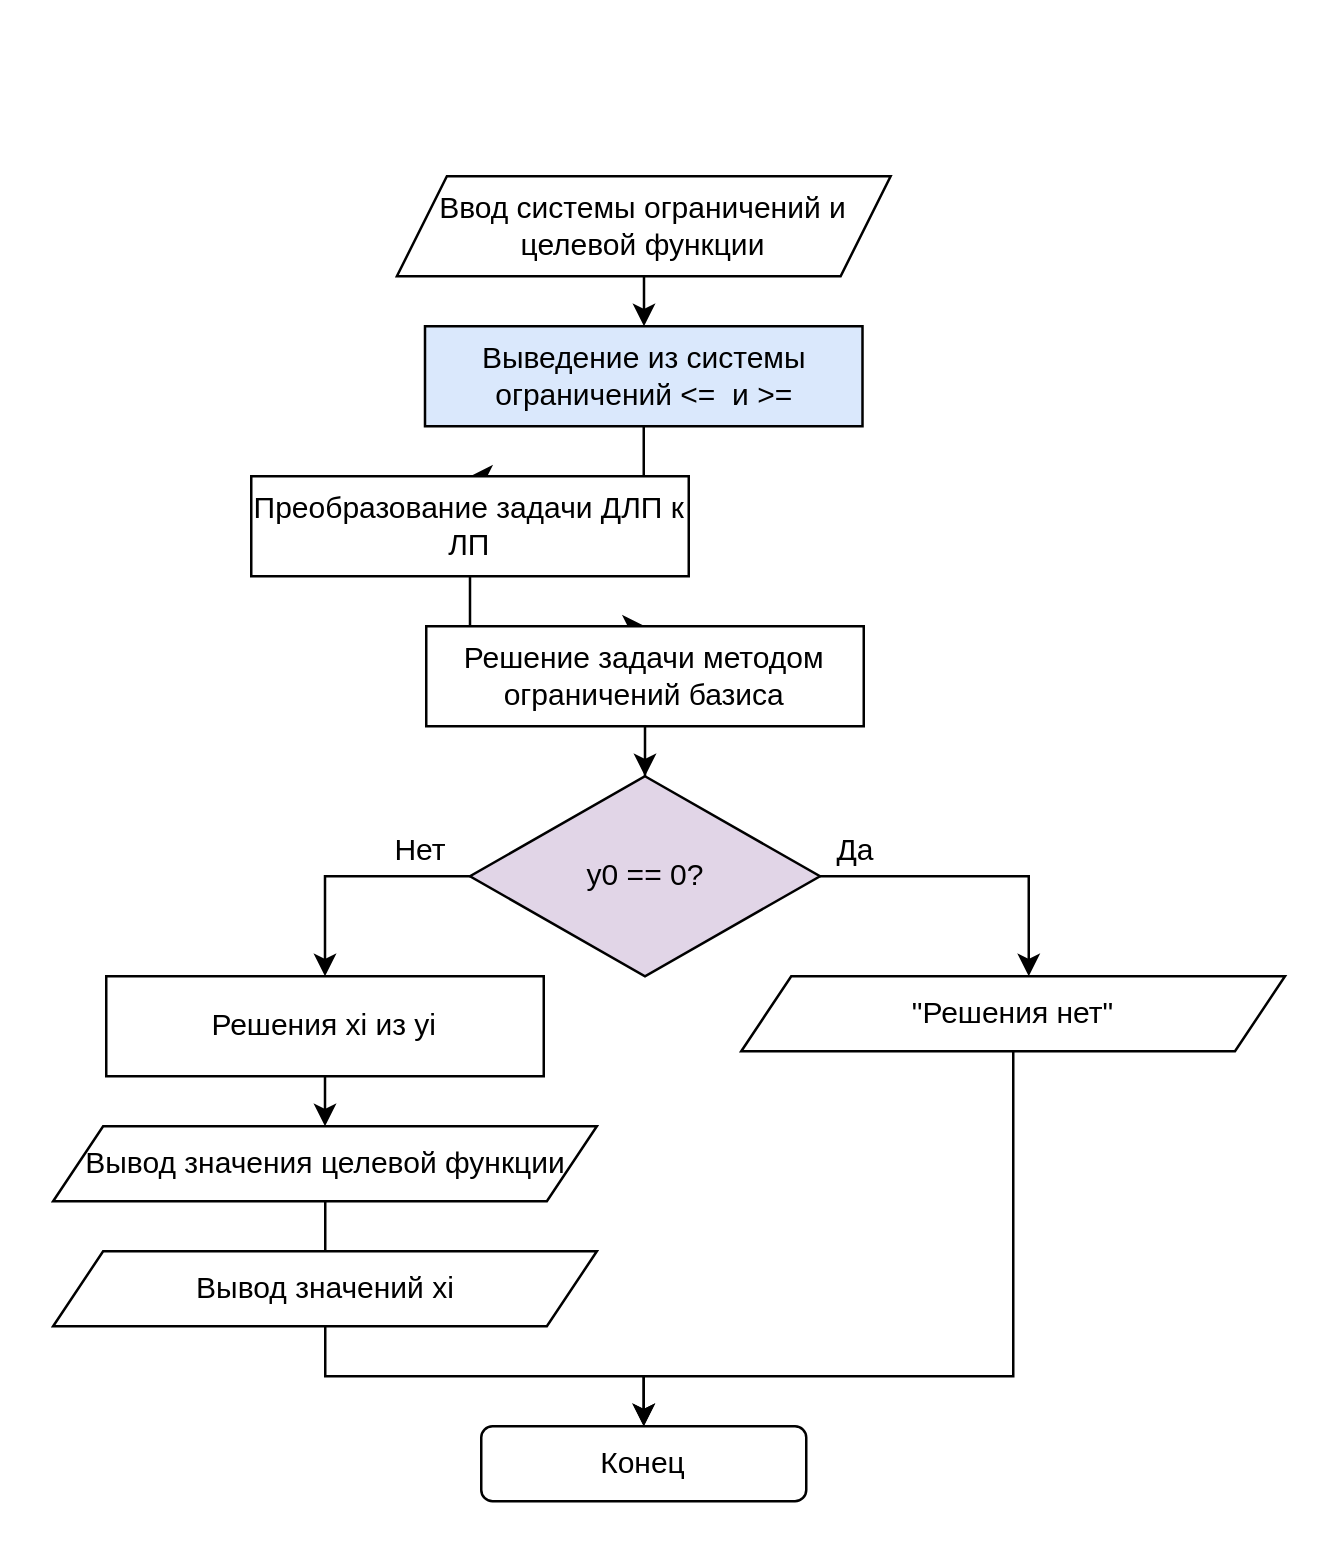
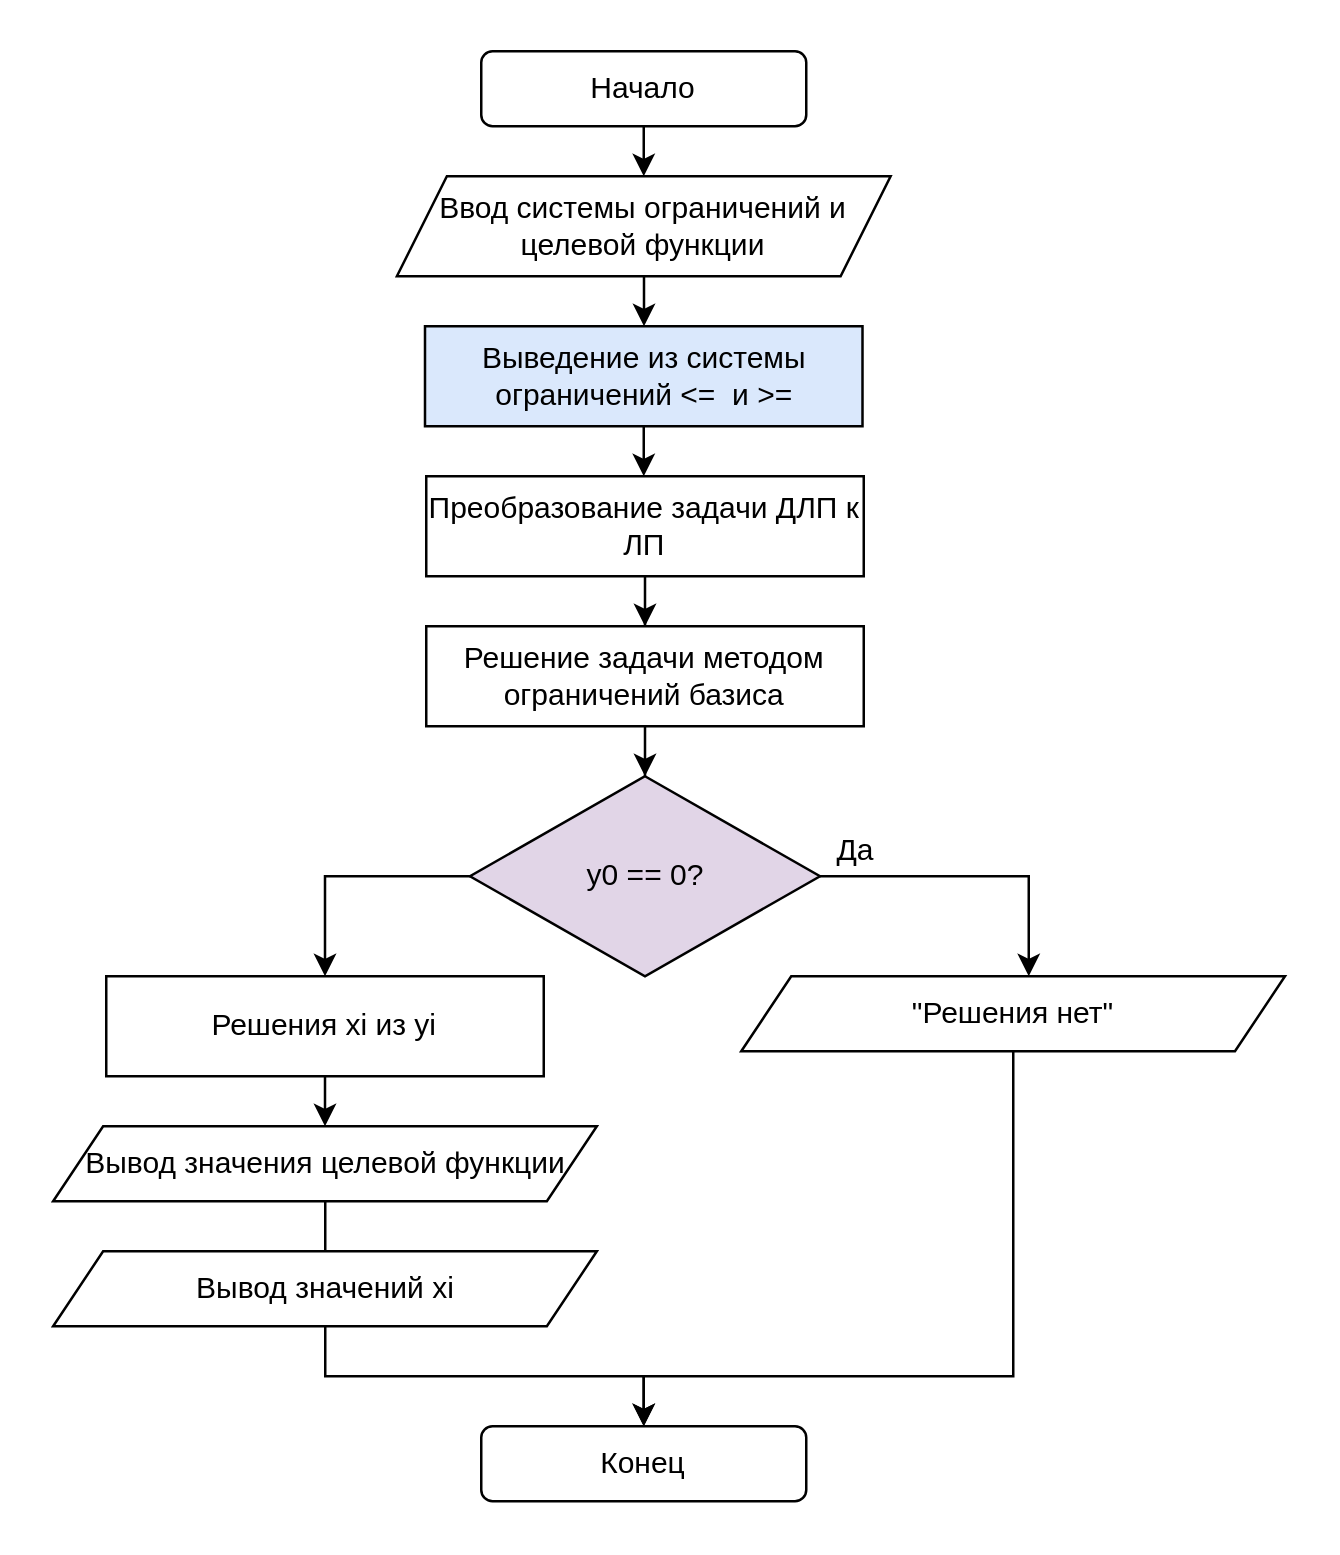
+ <mxCell id="3" value="Начало" style="rounded=1;whiteSpace=wrap;html=1;" parent="1" vertex="1"><mxGeometry x="192" y="20" width="130" height="30" as="geometry" /></mxCell>
+ <mxCell id="2" style="edgeStyle=orthogonalEdgeStyle;rounded=0;orthogonalLoop=1;jettySize=auto;html=1;" parent="1" source="3" target="6" edge="1"><mxGeometry relative="1" as="geometry" /></mxCell>
- <mxCell id="16" value="Преобразование задачи ДЛП к ЛП" style="rounded=0;whiteSpace=wrap;html=1;" vertex="1" parent="1"><mxGeometry x="100" y="190" width="175" height="40" as="geometry" /></mxCell>
+ <mxCell id="16" value="Преобразование задачи ДЛП к ЛП" style="rounded=0;whiteSpace=wrap;html=1;" vertex="1" parent="1"><mxGeometry x="170" y="190" width="175" height="40" as="geometry" /></mxCell>
- <mxCell id="25" value="Нет" style="text;html=1;strokeColor=none;fillColor=none;align=center;verticalAlign=middle;whiteSpace=wrap;rounded=0;" vertex="1" parent="1"><mxGeometry x="147.5" y="330" width="40" height="20" as="geometry" /></mxCell>
